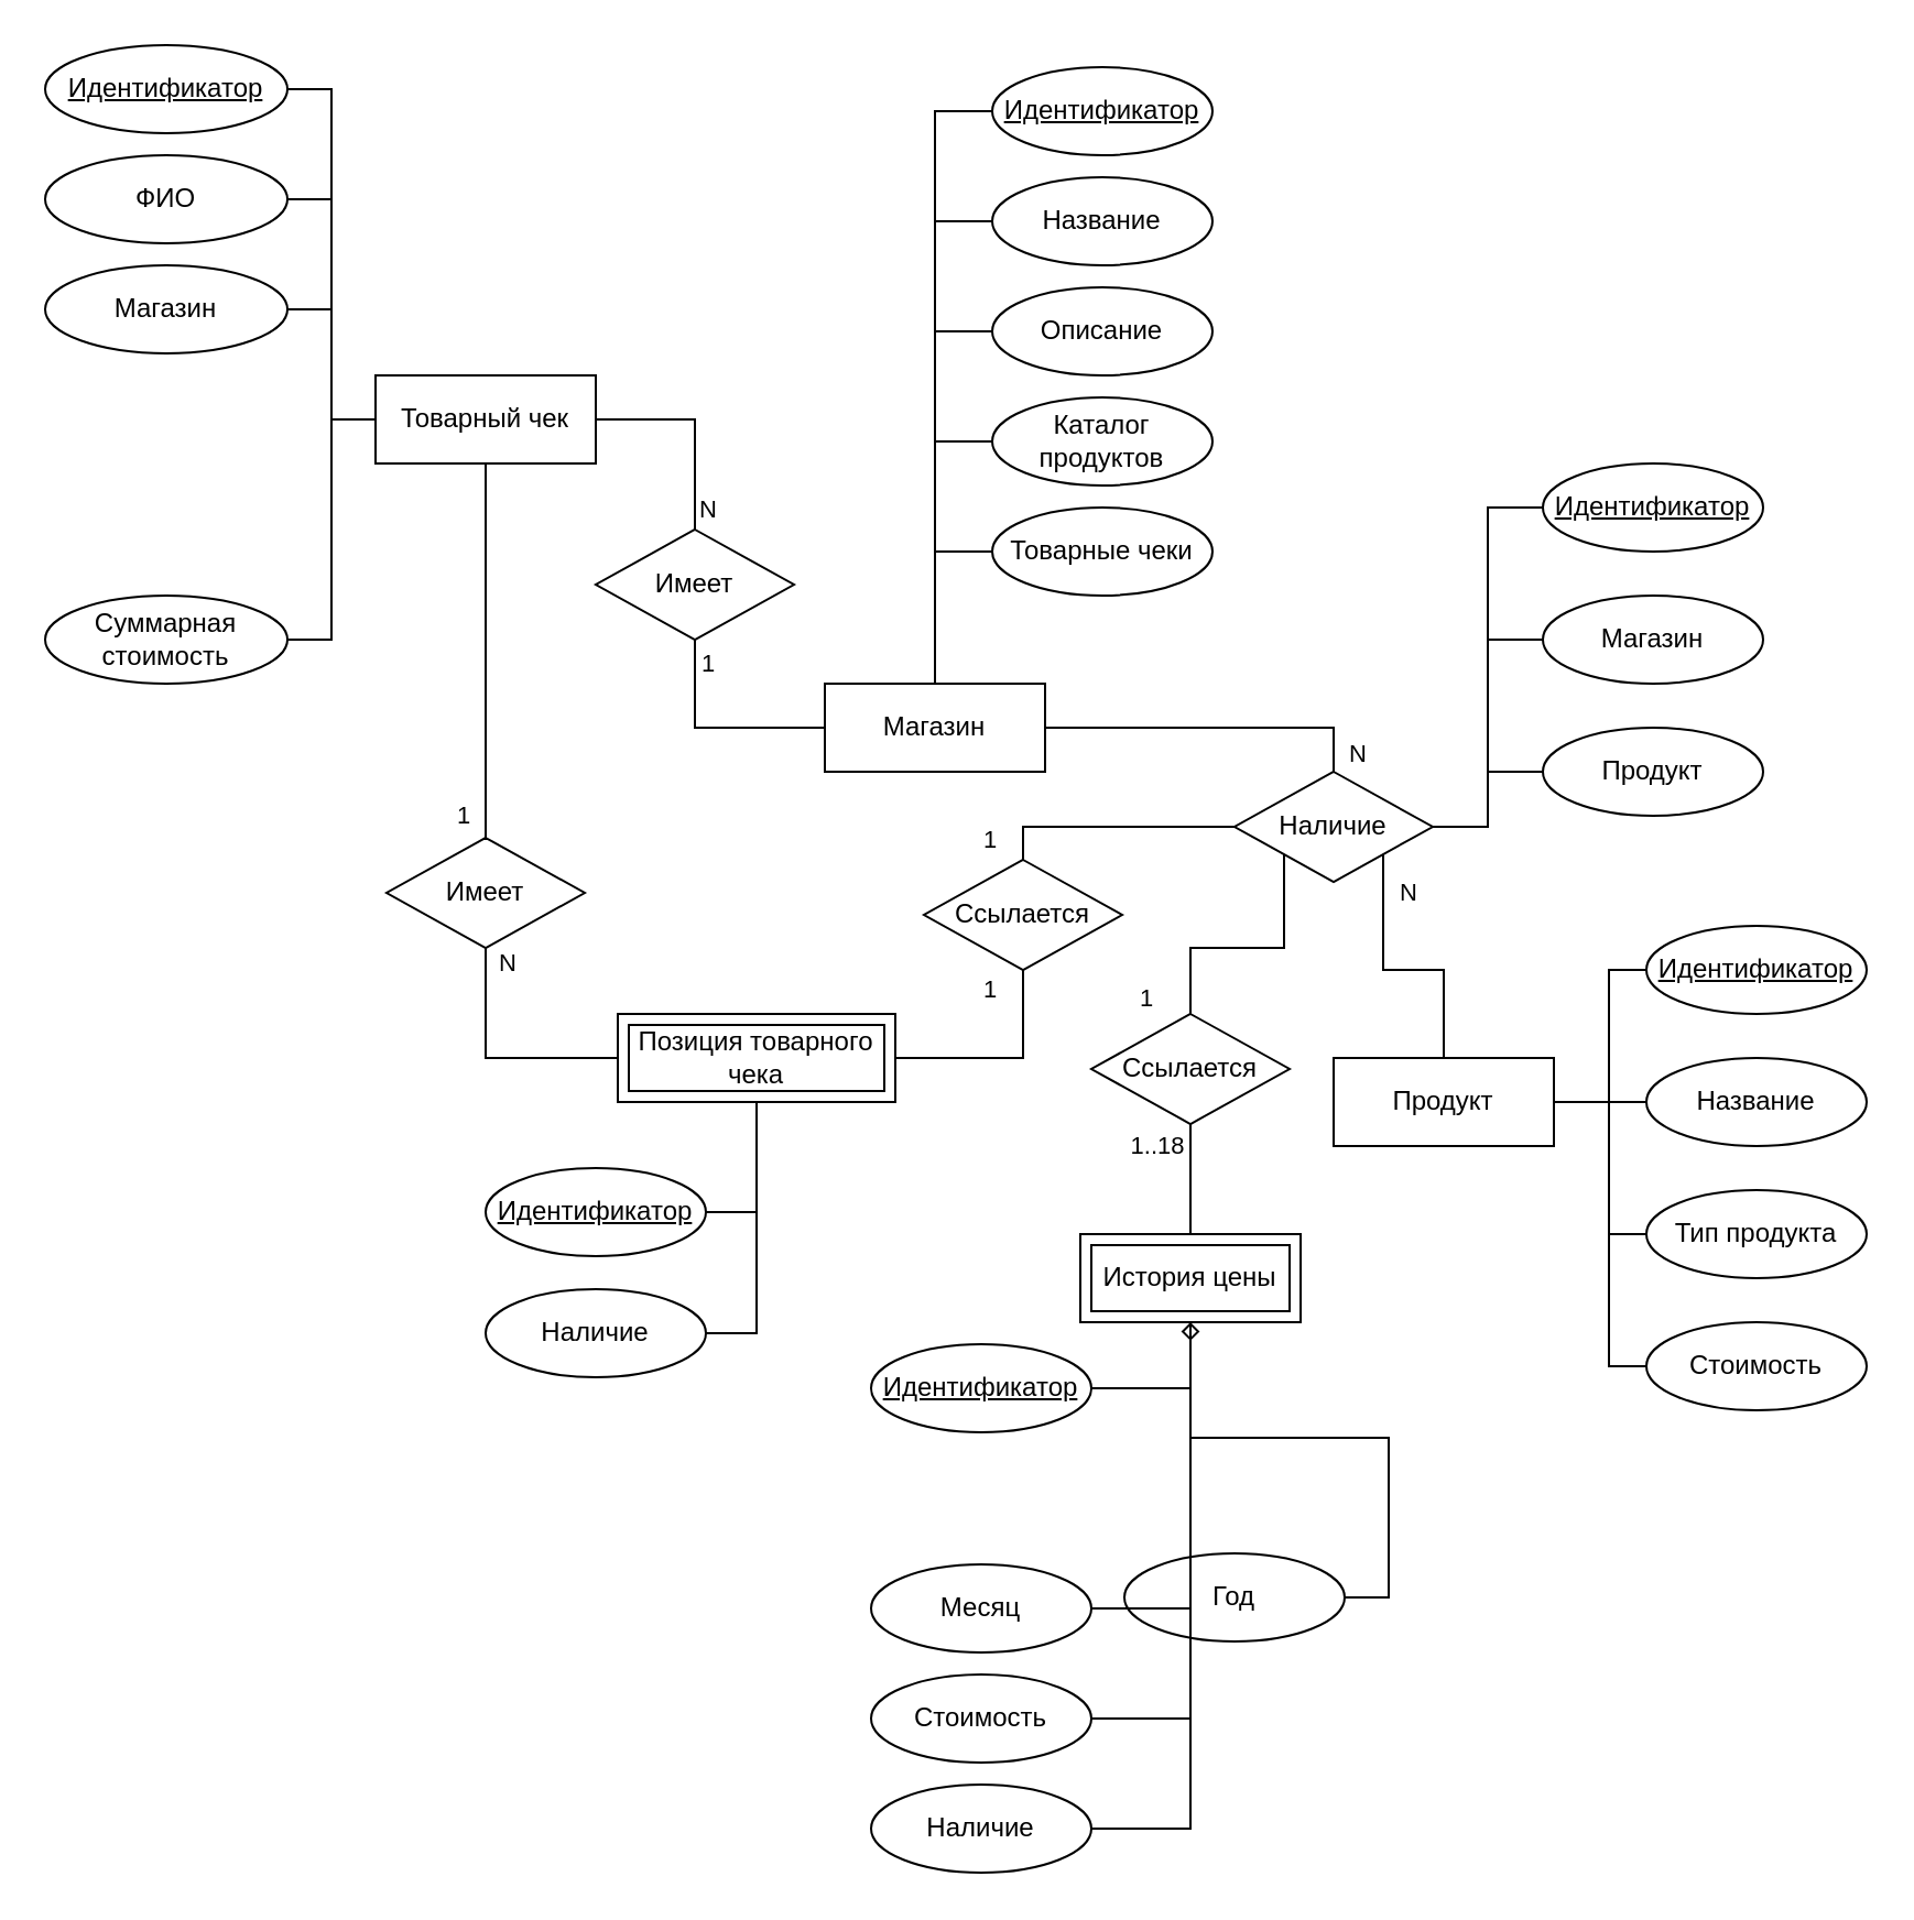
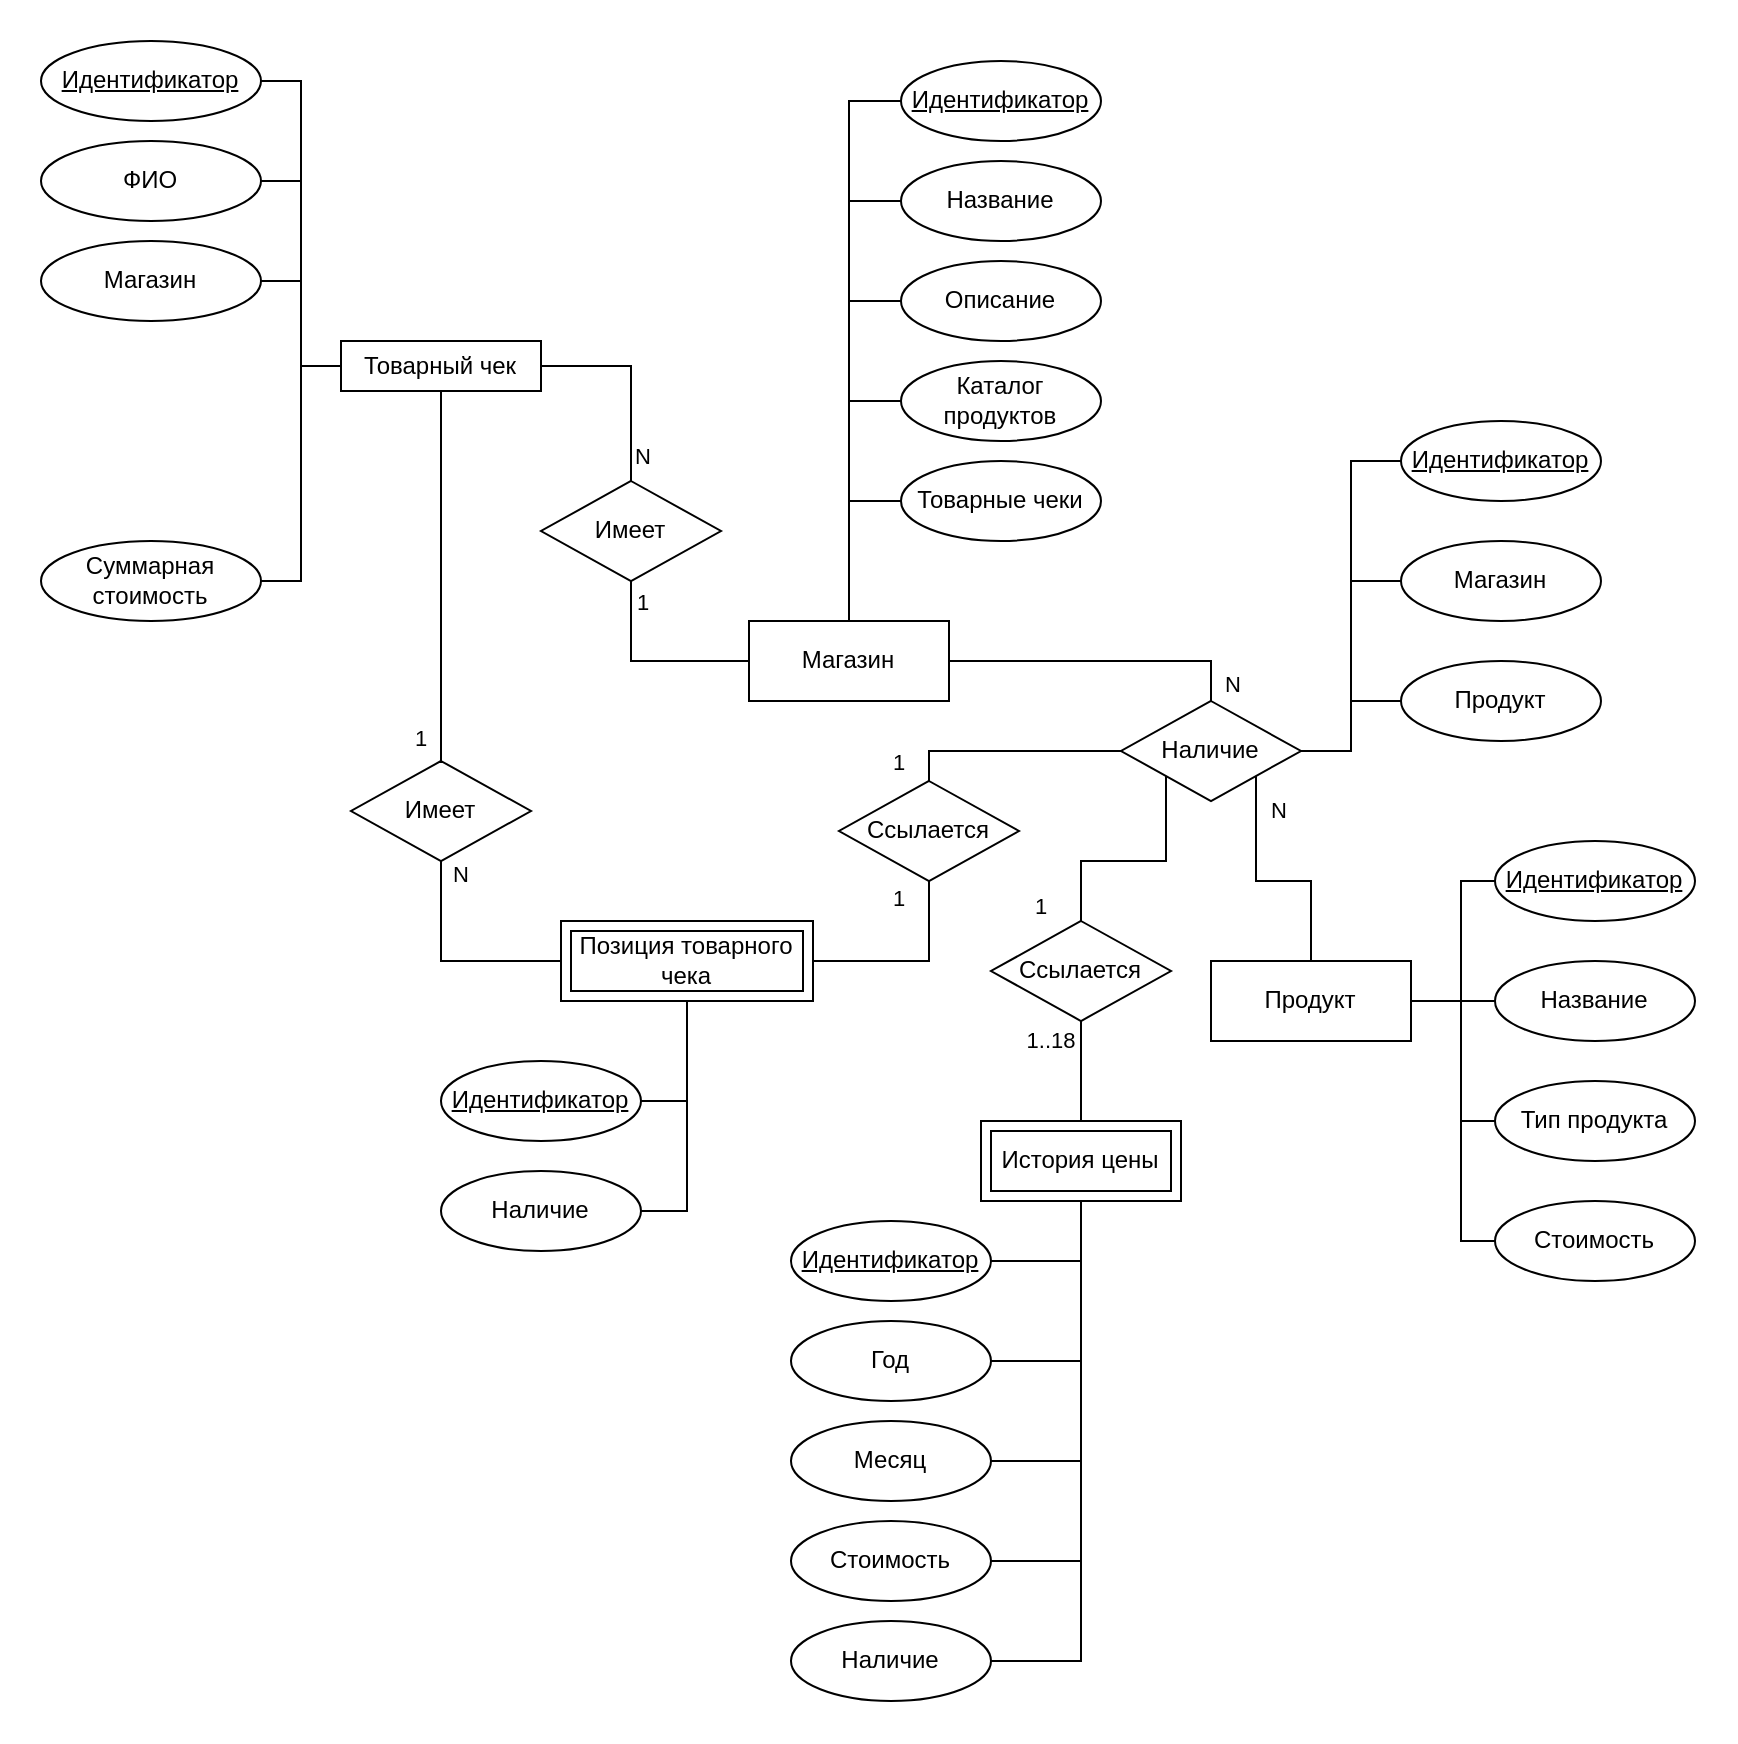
- <mxCell id="5" value="Товарный чек" style="whiteSpace=wrap;html=1;align=center;" parent="1" vertex="1"><mxGeometry x="170" y="170" width="100" height="40" as="geometry" /></mxCell>
+ <mxCell id="5" value="Товарный чек" style="whiteSpace=wrap;html=1;align=center;" parent="1" vertex="1"><mxGeometry x="170" y="170" width="100" height="25" as="geometry" /></mxCell>
- <mxCell id="38" value="Год" style="ellipse;whiteSpace=wrap;html=1;align=center;" parent="1" vertex="1"><mxGeometry x="510" y="705" width="100" height="40" as="geometry" /></mxCell>
+ <mxCell id="38" value="Год" style="ellipse;whiteSpace=wrap;html=1;align=center;" parent="1" vertex="1"><mxGeometry x="395" y="660" width="100" height="40" as="geometry" /></mxCell>
- <mxCell id="39" style="edgeStyle=orthogonalEdgeStyle;rounded=0;orthogonalLoop=1;jettySize=auto;html=1;exitX=1;exitY=0.5;exitDx=0;exitDy=0;entryX=0.5;entryY=1;entryDx=0;entryDy=0;endArrow=diamond;endFill=0;" parent="1" source="40" target="44" edge="1"><mxGeometry relative="1" as="geometry"><mxPoint x="529" y="590" as="targetPoint" /></mxGeometry></mxCell>
+ <mxCell id="39" style="edgeStyle=orthogonalEdgeStyle;rounded=0;orthogonalLoop=1;jettySize=auto;html=1;exitX=1;exitY=0.5;exitDx=0;exitDy=0;entryX=0.5;entryY=1;entryDx=0;entryDy=0;endArrow=none;endFill=0;" parent="1" source="40" target="44" edge="1"><mxGeometry relative="1" as="geometry"><mxPoint x="529" y="590" as="targetPoint" /></mxGeometry></mxCell>
